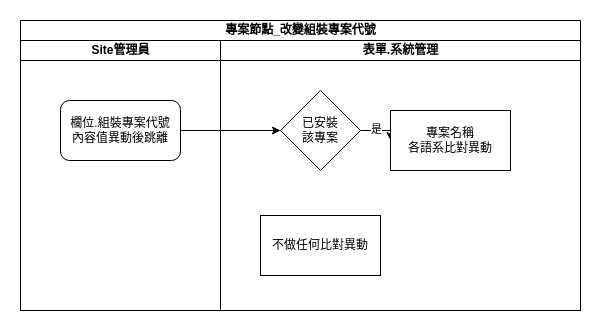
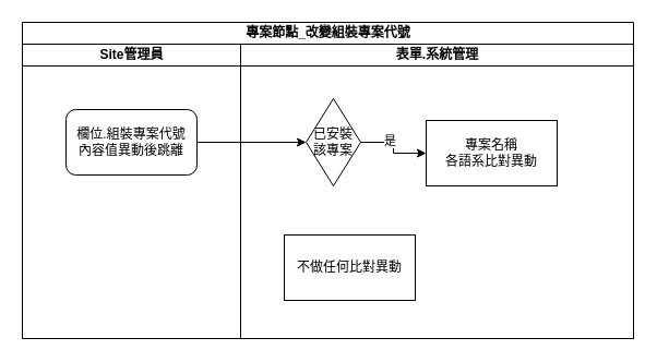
- <mxCell id="9" value="已安裝&lt;br&gt;該專案" style="rhombus;whiteSpace=wrap;html=1;" vertex="1" parent="6"><mxGeometry x="60" y="50" width="80" height="80" as="geometry" /></mxCell>
+ <mxCell id="9" value="已安裝&lt;br&gt;該專案" style="rhombus;whiteSpace=wrap;html=1;" vertex="1" parent="6"><mxGeometry x="60" y="50" width="50" height="80" as="geometry" /></mxCell>
